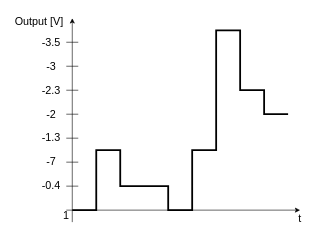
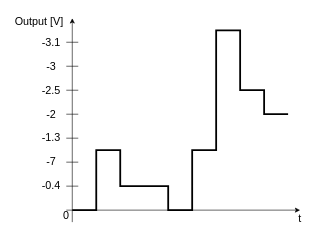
- <mxCell id="18" value="-3.5" style="text;html=1;strokeColor=none;fillColor=none;align=center;verticalAlign=middle;whiteSpace=wrap;rounded=0;fontSize=18;" vertex="1" parent="1"><mxGeometry x="70" y="60" width="30" height="20" as="geometry" /></mxCell>
+ <mxCell id="18" value="-3.1" style="text;html=1;strokeColor=none;fillColor=none;align=center;verticalAlign=middle;whiteSpace=wrap;rounded=0;fontSize=18;" vertex="1" parent="1"><mxGeometry x="70" y="60" width="30" height="20" as="geometry" /></mxCell>
- <mxCell id="17" value="-2.3" style="text;html=1;strokeColor=none;fillColor=none;align=center;verticalAlign=middle;whiteSpace=wrap;rounded=0;fontSize=18;" vertex="1" parent="1"><mxGeometry x="70" y="140" width="30" height="20" as="geometry" /></mxCell>
+ <mxCell id="17" value="-2.5" style="text;html=1;strokeColor=none;fillColor=none;align=center;verticalAlign=middle;whiteSpace=wrap;rounded=0;fontSize=18;" vertex="1" parent="1"><mxGeometry x="70" y="140" width="30" height="20" as="geometry" /></mxCell>
- <mxCell id="9" value="1" style="text;html=1;strokeColor=none;fillColor=none;align=center;verticalAlign=middle;whiteSpace=wrap;rounded=0;fontSize=18;" vertex="1" parent="1"><mxGeometry x="100" y="350" width="20" height="20" as="geometry" /></mxCell>
+ <mxCell id="9" value="0" style="text;html=1;strokeColor=none;fillColor=none;align=center;verticalAlign=middle;whiteSpace=wrap;rounded=0;fontSize=18;" vertex="1" parent="1"><mxGeometry x="100" y="350" width="20" height="20" as="geometry" /></mxCell>
